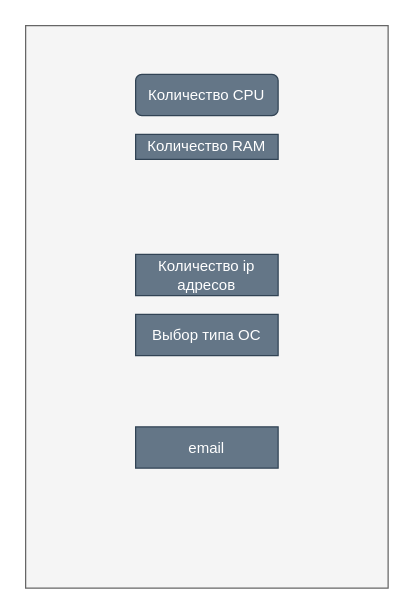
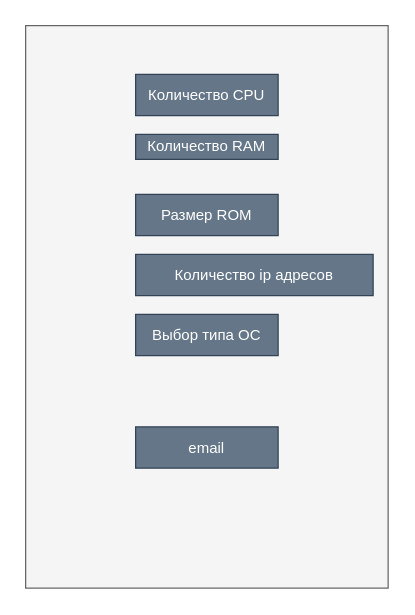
- <mxCell id="3" value="Количество CPU" style="whiteSpace=wrap;html=1;fillColor=#647687;fontColor=#ffffff;strokeColor=#314354;rounded=1;" vertex="1" parent="1"><mxGeometry x="108" y="59" width="114" height="33" as="geometry" /></mxCell>
+ <mxCell id="3" value="Количество CPU" style="rounded=0;whiteSpace=wrap;html=1;fillColor=#647687;fontColor=#ffffff;strokeColor=#314354;" vertex="1" parent="1"><mxGeometry x="108" y="59" width="114" height="33" as="geometry" /></mxCell>
+ <mxCell id="5" value="Размер ROM" style="rounded=0;whiteSpace=wrap;html=1;fillColor=#647687;fontColor=#ffffff;strokeColor=#314354;" vertex="1" parent="1"><mxGeometry x="108" y="155" width="114" height="33" as="geometry" /></mxCell>
- <mxCell id="6" value="Количество ip адресов" style="rounded=0;whiteSpace=wrap;html=1;fillColor=#647687;fontColor=#ffffff;strokeColor=#314354;" vertex="1" parent="1"><mxGeometry x="108" y="203" width="114" height="33" as="geometry" /></mxCell>
+ <mxCell id="6" value="Количество ip адресов" style="rounded=0;whiteSpace=wrap;html=1;fillColor=#647687;fontColor=#ffffff;strokeColor=#314354;" vertex="1" parent="1"><mxGeometry x="108" y="203" width="190" height="33" as="geometry" /></mxCell>
